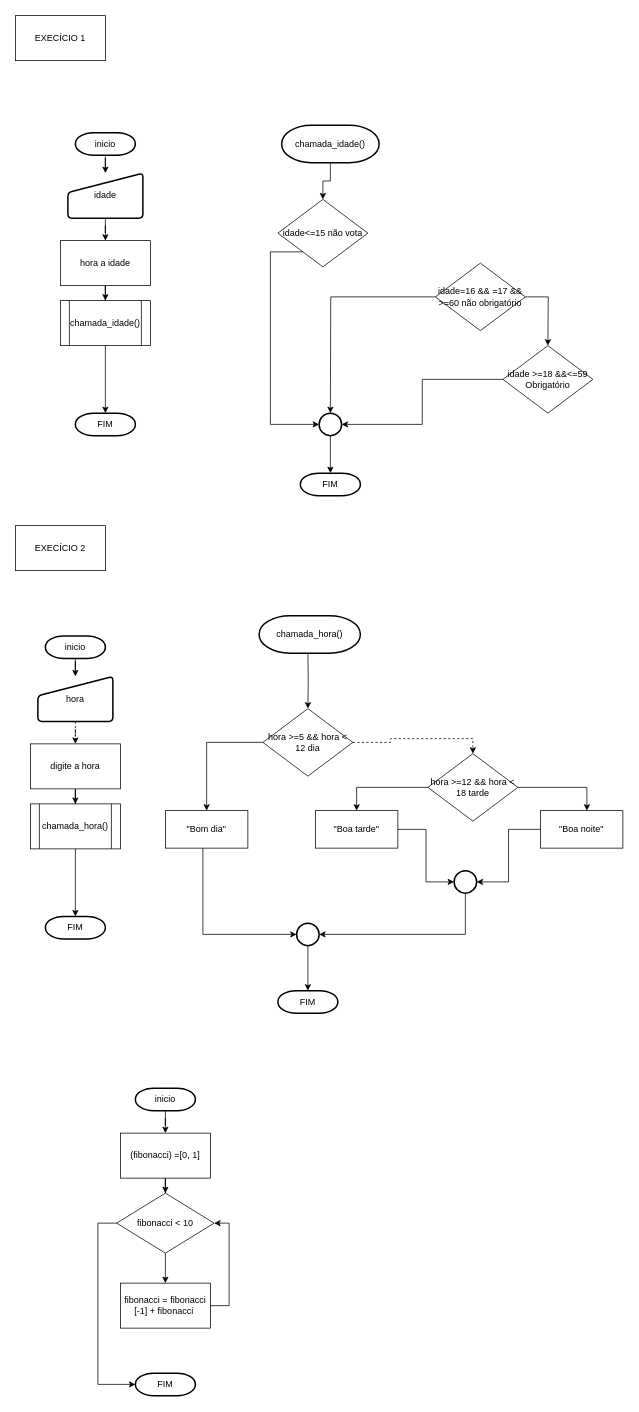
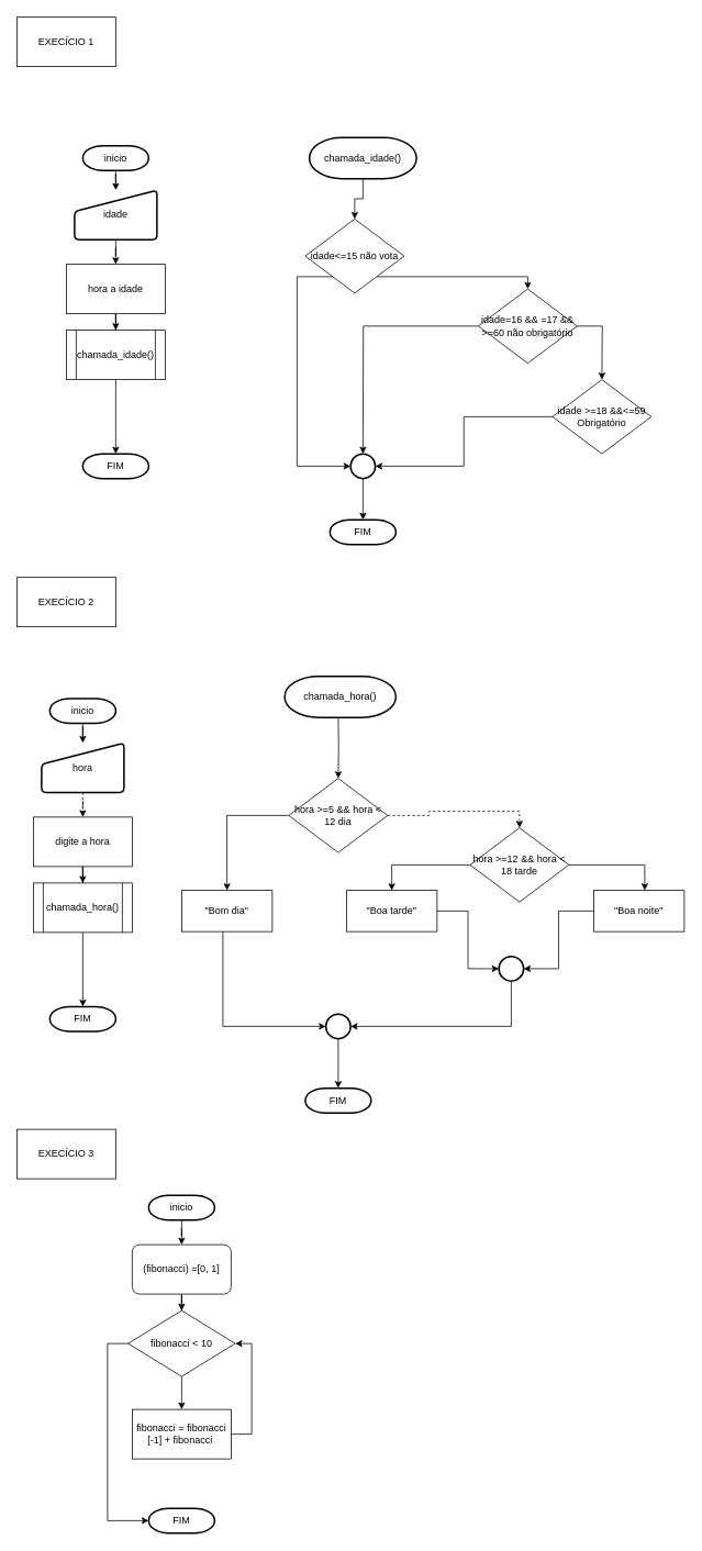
+ <mxCell id="15" style="edgeStyle=orthogonalEdgeStyle;rounded=0;orthogonalLoop=1;jettySize=auto;html=1;entryX=0.5;entryY=0;entryDx=0;entryDy=0;" edge="1" parent="1" source="16" target="19"><mxGeometry relative="1" as="geometry"><Array as="points"><mxPoint x="640" y="335" /></Array></mxGeometry></mxCell>
+ <mxCell id="64" value="EXECÍCIO 3" style="rounded=0;whiteSpace=wrap;html=1;" vertex="1" parent="1"><mxGeometry y="1370" width="120" height="60" as="geometry" x="20" /></mxCell>
- <mxCell id="63" value="(fibonacci) =[0, 1]" style="rounded=0;whiteSpace=wrap;html=1;" vertex="1" parent="1"><mxGeometry x="160" y="1510" width="120" height="60" as="geometry" /></mxCell>
+ <mxCell id="63" value="(fibonacci) =[0, 1]" style="whiteSpace=wrap;html=1;rounded=1;" vertex="1" parent="1"><mxGeometry x="160" y="1510" width="120" height="60" as="geometry" /></mxCell>
